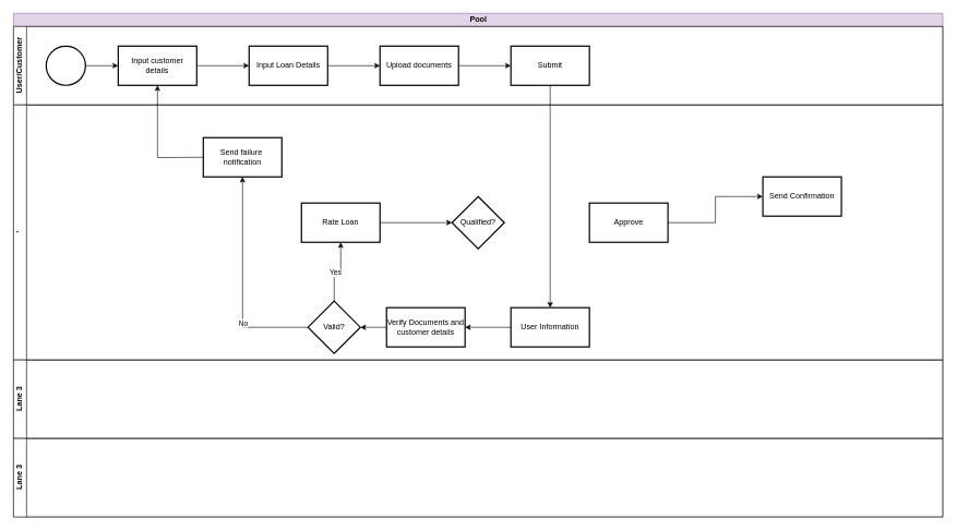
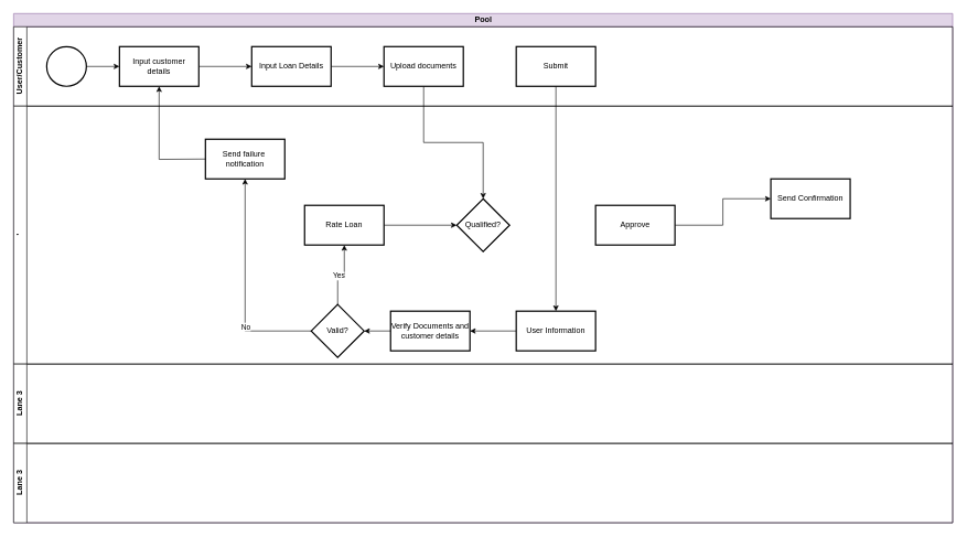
- <mxCell id="10" value="" style="edgeStyle=orthogonalEdgeStyle;rounded=0;orthogonalLoop=1;jettySize=auto;html=1;" edge="1" parent="3" source="11" target="12"><mxGeometry relative="1" as="geometry" /></mxCell>
+ <mxCell id="10" value="" style="edgeStyle=orthogonalEdgeStyle;rounded=0;orthogonalLoop=1;jettySize=auto;html=1;" edge="1" parent="3" source="11" target="26"><mxGeometry relative="1" as="geometry" /></mxCell>
